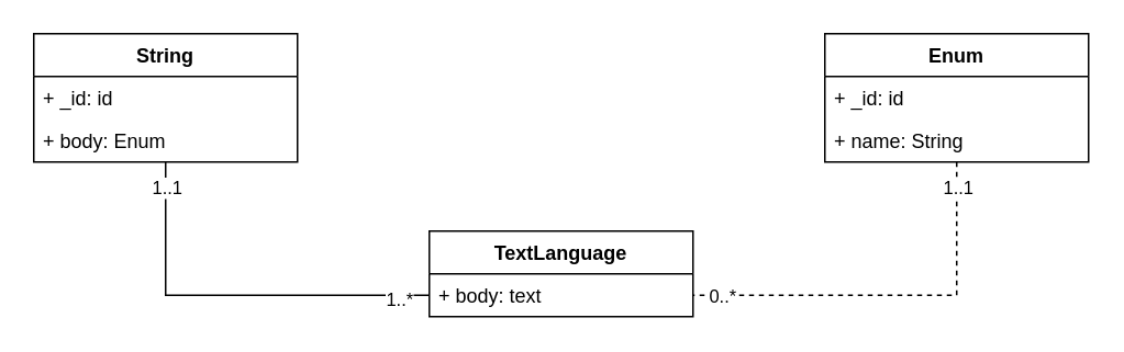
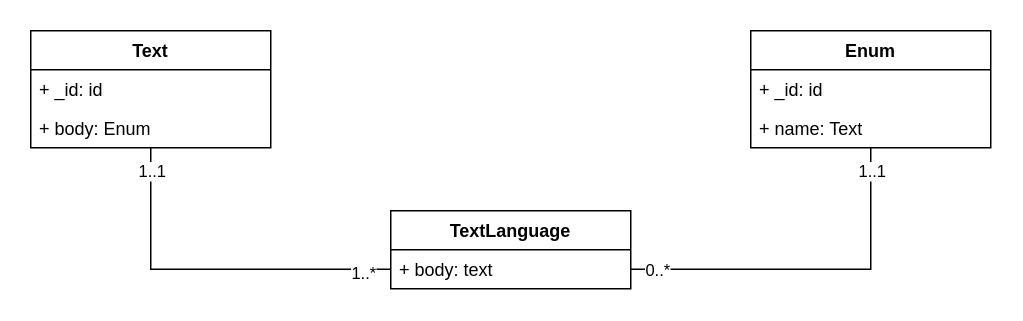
- <mxCell id="7" value="String" style="swimlane;fontStyle=1;align=center;verticalAlign=top;childLayout=stackLayout;horizontal=1;startSize=26;horizontalStack=0;resizeParent=1;resizeParentMax=0;resizeLast=0;collapsible=1;marginBottom=0;" vertex="1" parent="1"><mxGeometry x="20" y="20" width="160" height="78" as="geometry" /></mxCell>
+ <mxCell id="7" value="Text" style="swimlane;fontStyle=1;align=center;verticalAlign=top;childLayout=stackLayout;horizontal=1;startSize=26;horizontalStack=0;resizeParent=1;resizeParentMax=0;resizeLast=0;collapsible=1;marginBottom=0;" vertex="1" parent="1"><mxGeometry x="20" y="20" width="160" height="78" as="geometry" /></mxCell>
- <mxCell id="15" value="+ name: String" style="text;strokeColor=none;fillColor=none;align=left;verticalAlign=top;spacingLeft=4;spacingRight=4;overflow=hidden;rotatable=0;points=[[0,0.5],[1,0.5]];portConstraint=eastwest;" vertex="1" parent="13"><mxGeometry y="52" width="160" height="26" as="geometry" /></mxCell>
+ <mxCell id="15" value="+ name: Text" style="text;strokeColor=none;fillColor=none;align=left;verticalAlign=top;spacingLeft=4;spacingRight=4;overflow=hidden;rotatable=0;points=[[0,0.5],[1,0.5]];portConstraint=eastwest;" vertex="1" parent="13"><mxGeometry y="52" width="160" height="26" as="geometry" /></mxCell>
- <mxCell id="10" style="edgeStyle=orthogonalEdgeStyle;rounded=0;orthogonalLoop=1;jettySize=auto;html=1;entryX=1;entryY=0.5;entryDx=0;entryDy=0;endArrow=none;endFill=0;dashed=1;" edge="1" parent="1" source="13" target="3"><mxGeometry relative="1" as="geometry" /></mxCell>
+ <mxCell id="10" style="edgeStyle=orthogonalEdgeStyle;rounded=0;orthogonalLoop=1;jettySize=auto;html=1;entryX=1;entryY=0.5;entryDx=0;entryDy=0;endArrow=none;endFill=0;" edge="1" parent="1" source="13" target="3"><mxGeometry relative="1" as="geometry" /></mxCell>
